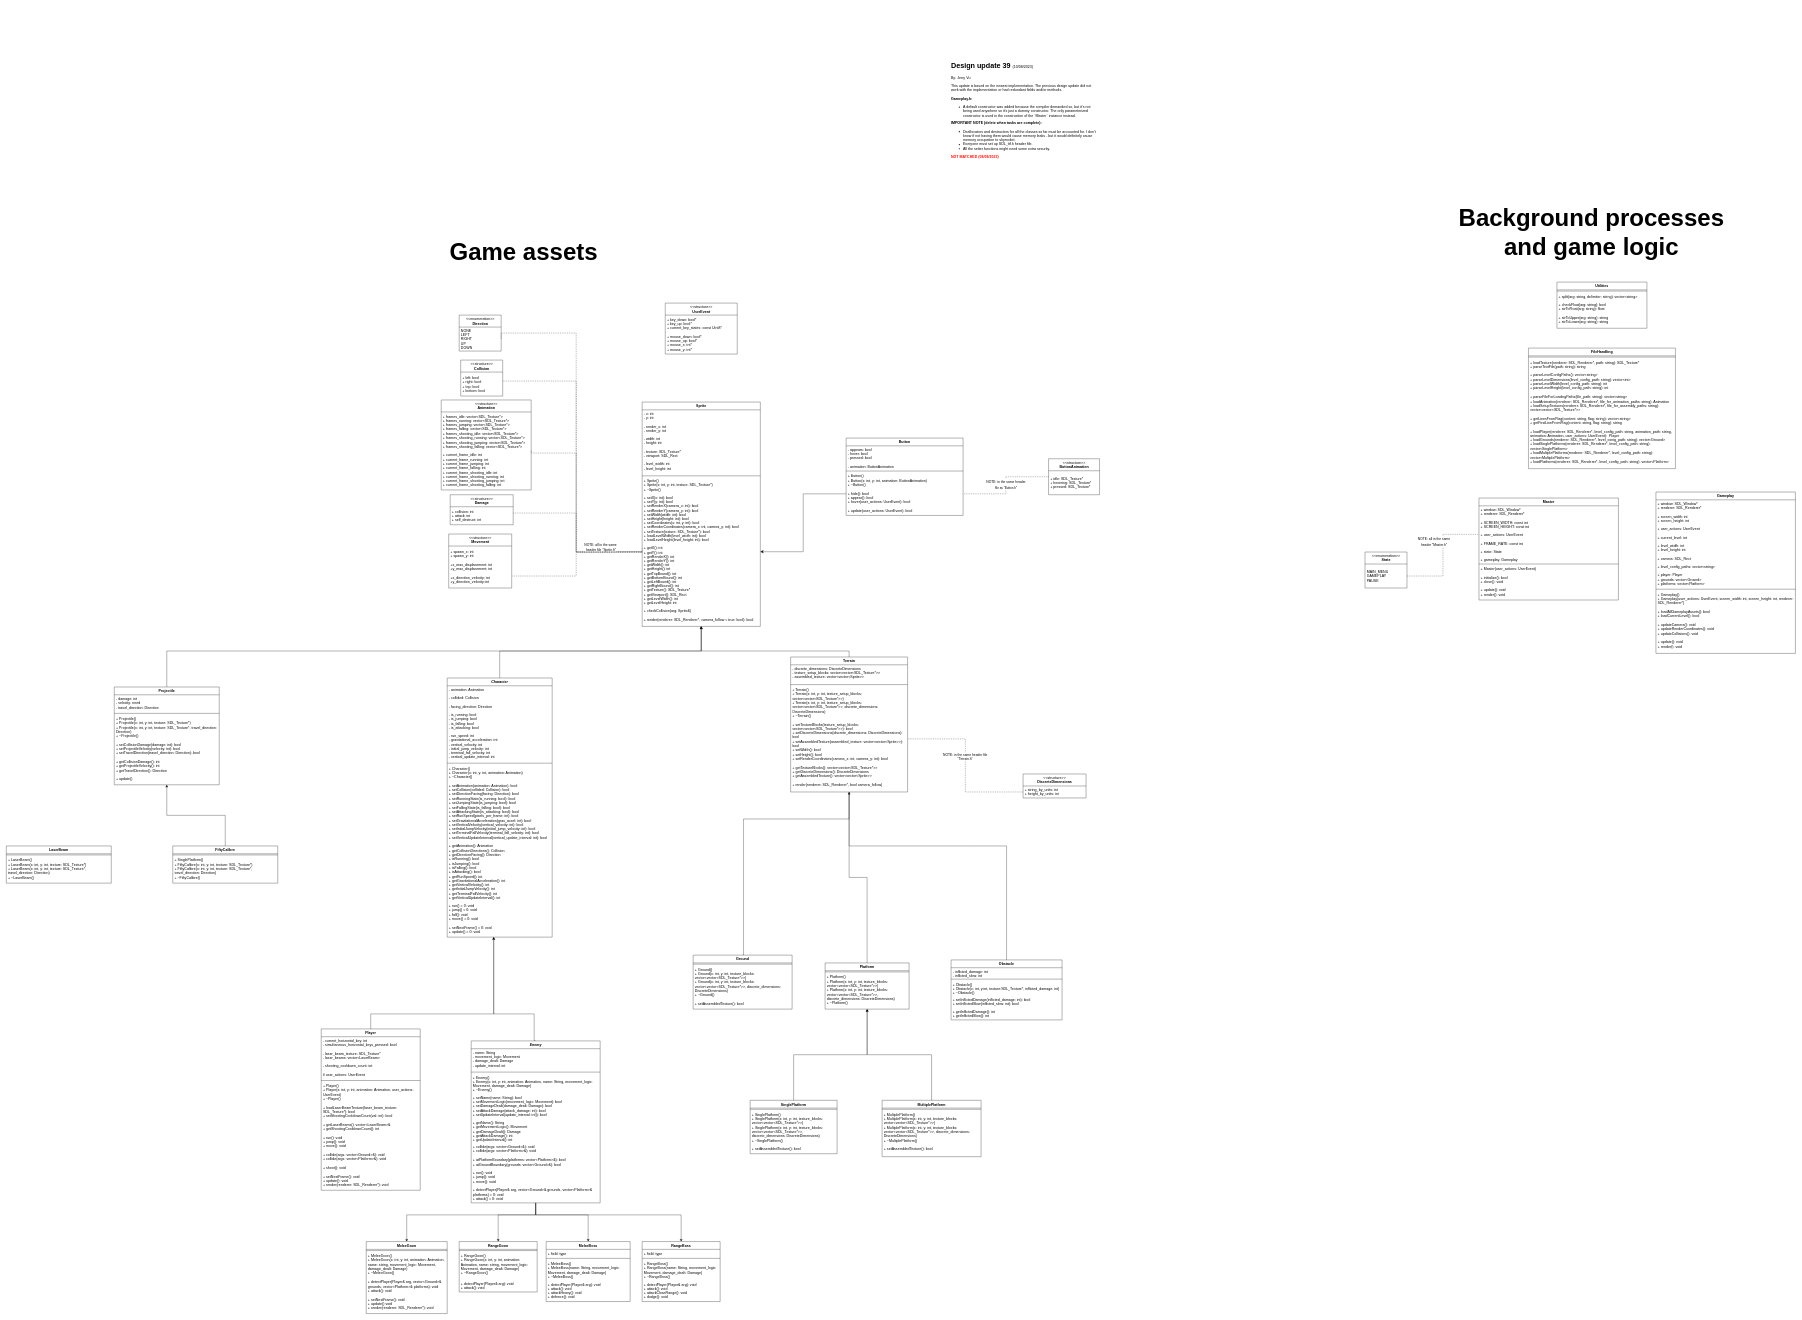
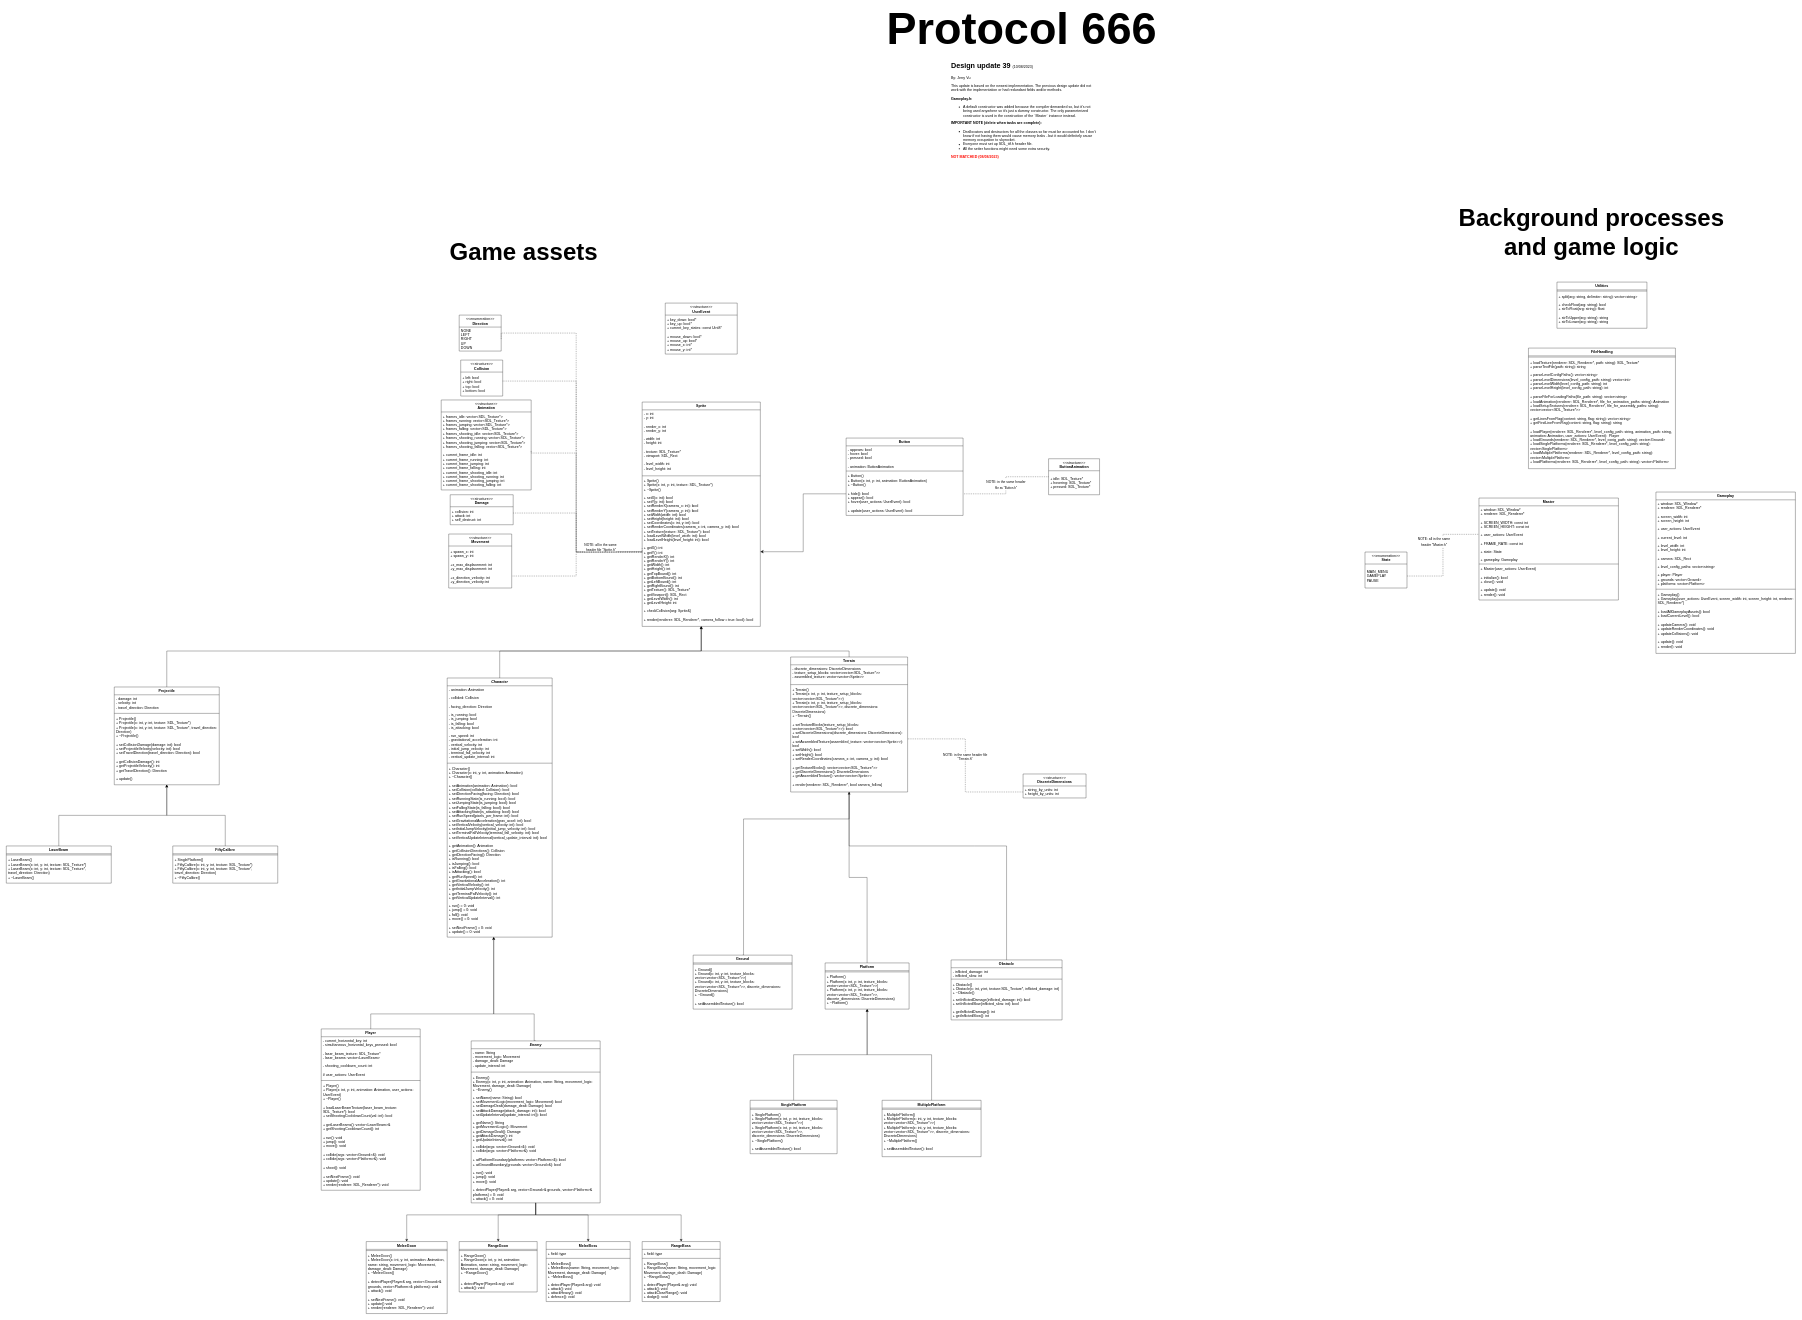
+ <mxCell id="123" value="&lt;b style=&quot;font-size: 150px;&quot;&gt;&lt;font style=&quot;font-size: 150px;&quot;&gt;Protocol 666&lt;br&gt;&lt;/font&gt;&lt;/b&gt;" style="text;html=1;strokeColor=none;fillColor=none;align=center;verticalAlign=middle;whiteSpace=wrap;rounded=0;fontSize=100;" parent="1" vertex="1"><mxGeometry x="2080" y="20" width="2650" height="150" as="geometry" /></mxCell>
- <mxCell id="94" value="- damage: int&#10;- velocity: need&#10;- travel_direction: Direction" style="text;strokeColor=none;fillColor=none;align=left;verticalAlign=top;spacingLeft=4;spacingRight=4;overflow=hidden;rotatable=0;points=[[0,0.5],[1,0.5]];portConstraint=eastwest;whiteSpace=wrap;fontStyle=0" parent="93" vertex="1"><mxGeometry y="26" width="350" height="58" as="geometry" /></mxCell>
+ <mxCell id="94" value="- damage: int&#10;- velocity: int&#10;- travel_direction: Direction" style="text;strokeColor=none;fillColor=none;align=left;verticalAlign=top;spacingLeft=4;spacingRight=4;overflow=hidden;rotatable=0;points=[[0,0.5],[1,0.5]];portConstraint=eastwest;whiteSpace=wrap;fontStyle=0" parent="93" vertex="1"><mxGeometry y="26" width="350" height="58" as="geometry" /></mxCell>
+ <mxCell id="91" style="edgeStyle=orthogonalEdgeStyle;rounded=0;orthogonalLoop=1;jettySize=auto;html=1;exitX=0.5;exitY=0;exitDx=0;exitDy=0;entryX=0.5;entryY=1;entryDx=0;entryDy=0;endArrow=classic;endFill=1;" parent="1" source="97" target="93" edge="1"><mxGeometry relative="1" as="geometry" /></mxCell>
